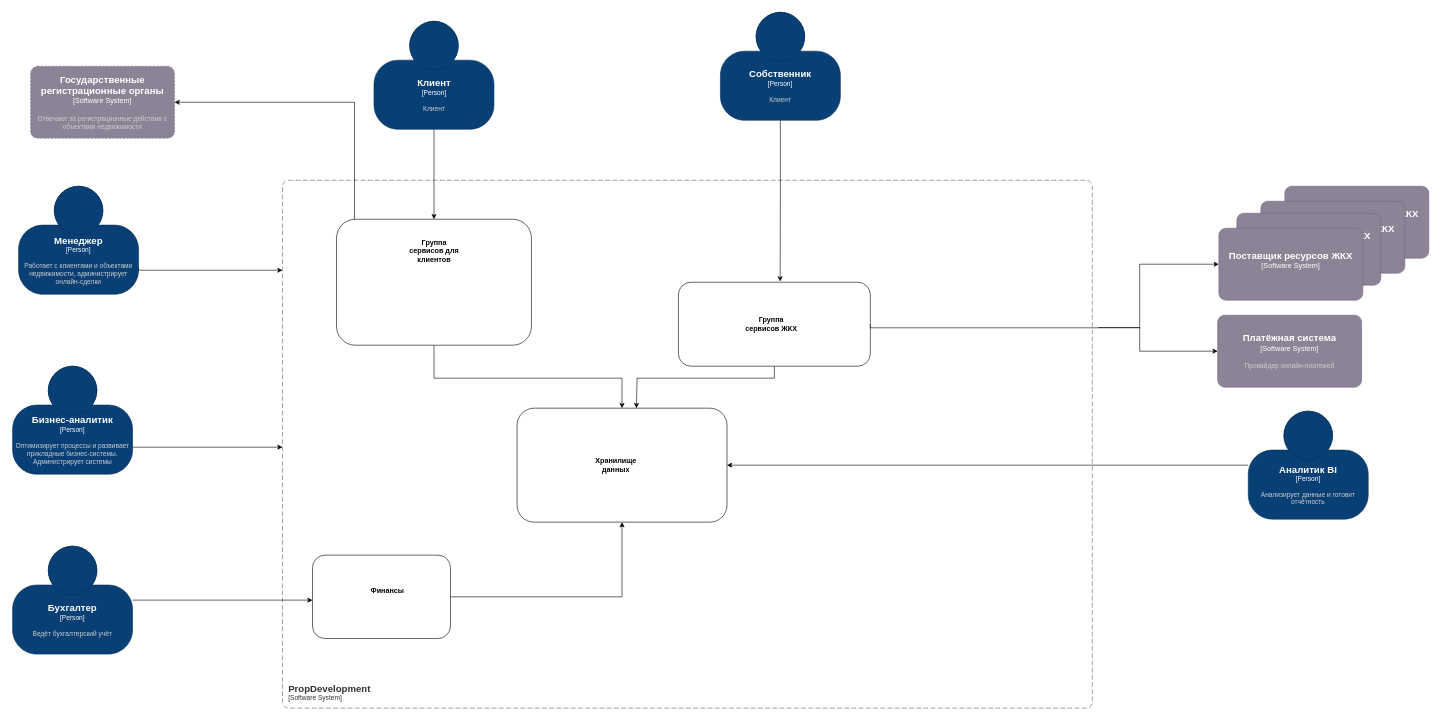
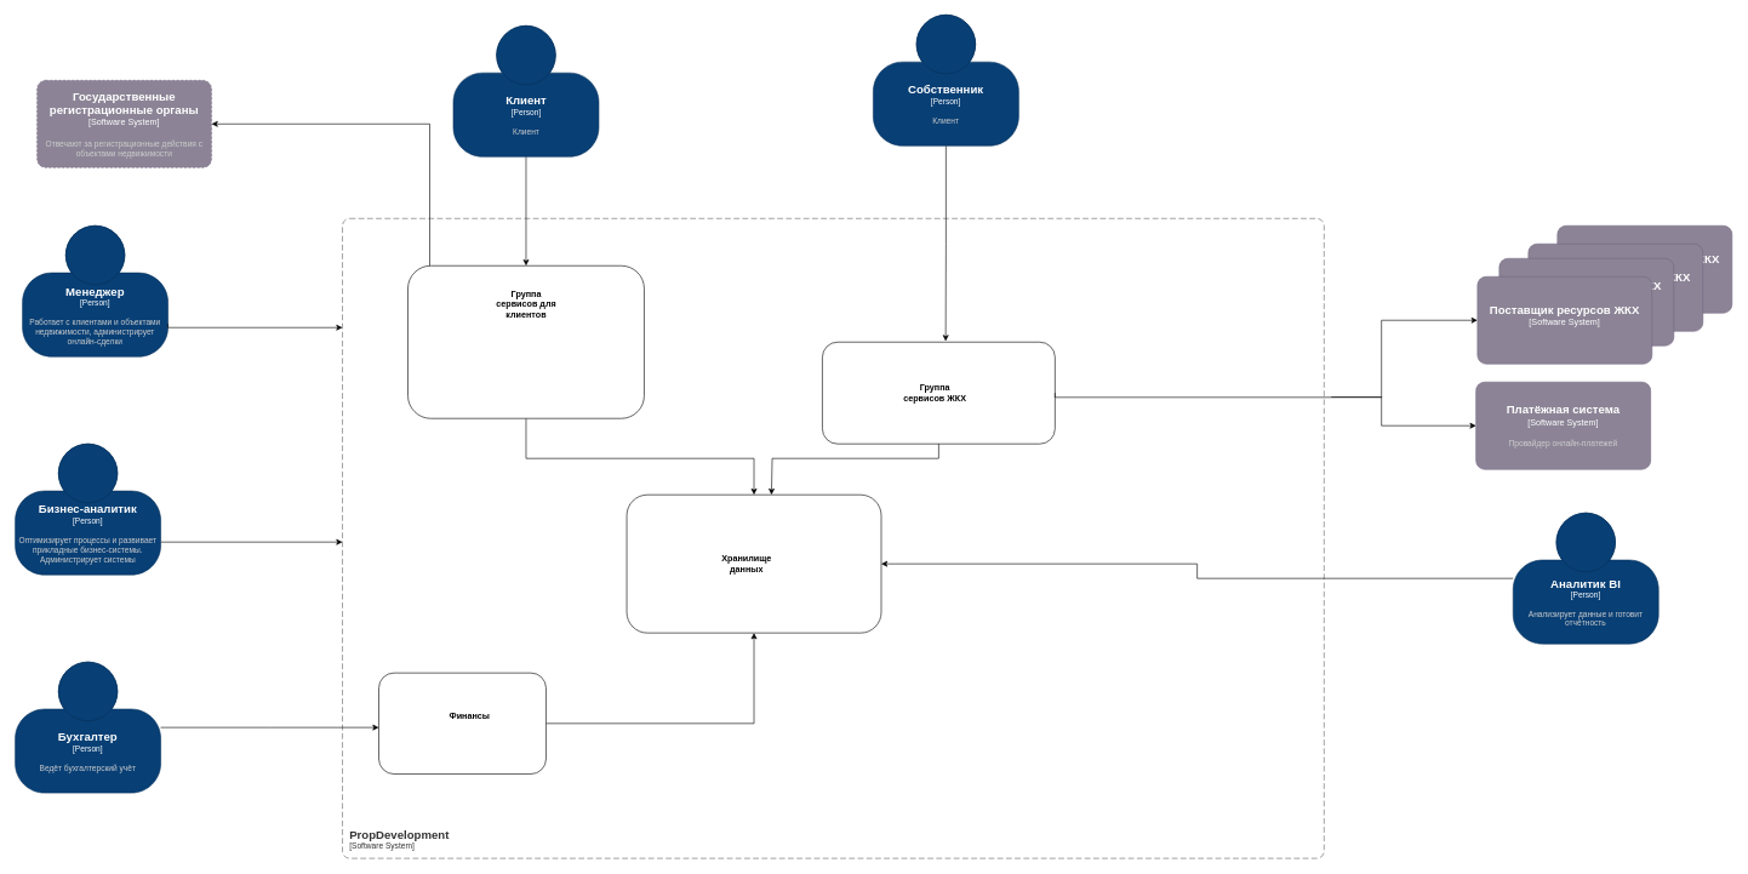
- <mxCell id="24" value="&lt;font style=&quot;font-size: 16px&quot;&gt;&lt;b&gt;Аналитик BI&lt;/b&gt;&lt;/font&gt;&lt;div&gt;[Person]&lt;/div&gt;&lt;br&gt;&lt;div&gt;&lt;font style=&quot;font-size: 11px&quot;&gt;&lt;font color=&quot;#cccccc&quot;&gt;Анализирует данные и готовит отчётность&lt;/font&gt;&lt;/div&gt;" style="html=1;fontSize=11;dashed=0;whiteSpace=wrap;fillColor=#083F75;strokeColor=#06315C;fontColor=#ffffff;shape=mxgraph.c4.person2;align=center;metaEdit=1;points=[[0.5,0,0],[1,0.5,0],[1,0.75,0],[0.75,1,0],[0.5,1,0],[0.25,1,0],[0,0.75,0],[0,0.5,0]];resizable=0;" vertex="1" parent="1"><mxGeometry x="2080" y="685" width="200" height="180" as="geometry" /></mxCell>
+ <mxCell id="24" value="&lt;font style=&quot;font-size: 16px&quot;&gt;&lt;b&gt;Аналитик BI&lt;/b&gt;&lt;/font&gt;&lt;div&gt;[Person]&lt;/div&gt;&lt;br&gt;&lt;div&gt;&lt;font style=&quot;font-size: 11px&quot;&gt;&lt;font color=&quot;#cccccc&quot;&gt;Анализирует данные и готовит отчётность&lt;/font&gt;&lt;/div&gt;" style="html=1;fontSize=11;dashed=0;whiteSpace=wrap;fillColor=#083F75;strokeColor=#06315C;fontColor=#ffffff;shape=mxgraph.c4.person2;align=center;metaEdit=1;points=[[0.5,0,0],[1,0.5,0],[1,0.75,0],[0.75,1,0],[0.5,1,0],[0.25,1,0],[0,0.75,0],[0,0.5,0]];resizable=0;" vertex="1" parent="1"><mxGeometry x="2080" y="705" width="200" height="180" as="geometry" /></mxCell>
